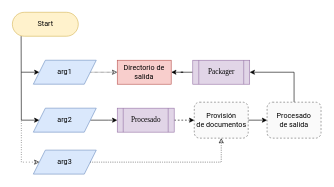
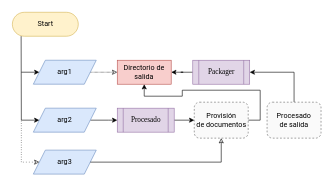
- <mxCell id="21" style="edgeStyle=orthogonalEdgeStyle;rounded=0;orthogonalLoop=1;jettySize=auto;html=1;exitX=1;exitY=0.5;exitDx=0;exitDy=0;entryX=0;entryY=0.5;entryDx=0;entryDy=0;startSize=6;endArrow=classic;endFill=1;endSize=6;fontFamily=Roboto Mono;fontSource=https%3A%2F%2Ffonts.googleapis.com%2Fcss%3Ffamily%3DRoboto%2BMono;fontSize=8;dashed=1;" edge="1" parent="1" source="22" target="16"><mxGeometry relative="1" as="geometry" /></mxCell>
+ <mxCell id="21" style="edgeStyle=orthogonalEdgeStyle;rounded=0;orthogonalLoop=1;jettySize=auto;html=1;exitX=1;exitY=0.5;exitDx=0;exitDy=0;entryX=0;entryY=0.5;entryDx=0;entryDy=0;startSize=6;endArrow=classic;endFill=1;endSize=6;fontFamily=Roboto Mono;fontSource=https%3A%2F%2Ffonts.googleapis.com%2Fcss%3Ffamily%3DRoboto%2BMono;fontSize=8;" edge="1" parent="1" source="22" target="16"><mxGeometry relative="1" as="geometry" /></mxCell>
- <mxCell id="15" style="edgeStyle=orthogonalEdgeStyle;rounded=0;orthogonalLoop=1;jettySize=auto;html=1;exitX=1;exitY=0.5;exitDx=0;exitDy=0;entryX=0;entryY=0.5;entryDx=0;entryDy=0;startArrow=none;startFill=0;endArrow=classic;endFill=1;" parent="1" source="16" target="5" edge="1"><mxGeometry relative="1" as="geometry" /></mxCell>
+ <mxCell id="15" style="edgeStyle=orthogonalEdgeStyle;rounded=0;orthogonalLoop=1;jettySize=auto;html=1;exitX=1;exitY=0.5;exitDx=0;exitDy=0;startArrow=none;startFill=0;endArrow=classic;endFill=1;" parent="1" source="16" target="11" edge="1"><mxGeometry relative="1" as="geometry" /></mxCell>
- <mxCell id="20" style="edgeStyle=orthogonalEdgeStyle;rounded=0;orthogonalLoop=1;jettySize=auto;html=1;exitX=1;exitY=0.5;exitDx=0;exitDy=0;endArrow=classic;endFill=0;dashed=1;dashPattern=1 2;entryX=0.5;entryY=1;entryDx=0;entryDy=0;" parent="1" source="18" target="16" edge="1"><mxGeometry relative="1" as="geometry"><mxPoint x="160" y="210" as="sourcePoint" /><mxPoint x="205" y="210" as="targetPoint" /><Array as="points"><mxPoint x="369" y="270" /><mxPoint x="369" y="230" /></Array></mxGeometry></mxCell>
+ <mxCell id="20" style="edgeStyle=orthogonalEdgeStyle;rounded=0;orthogonalLoop=1;jettySize=auto;html=1;exitX=1;exitY=0.5;exitDx=0;exitDy=0;endArrow=classic;endFill=0;dashed=0;dashPattern=1 2;entryX=0.5;entryY=1;entryDx=0;entryDy=0;" parent="1" source="18" target="16" edge="1"><mxGeometry relative="1" as="geometry"><mxPoint x="160" y="210" as="sourcePoint" /><mxPoint x="205" y="210" as="targetPoint" /><Array as="points"><mxPoint x="369" y="270" /><mxPoint x="369" y="230" /></Array></mxGeometry></mxCell>
